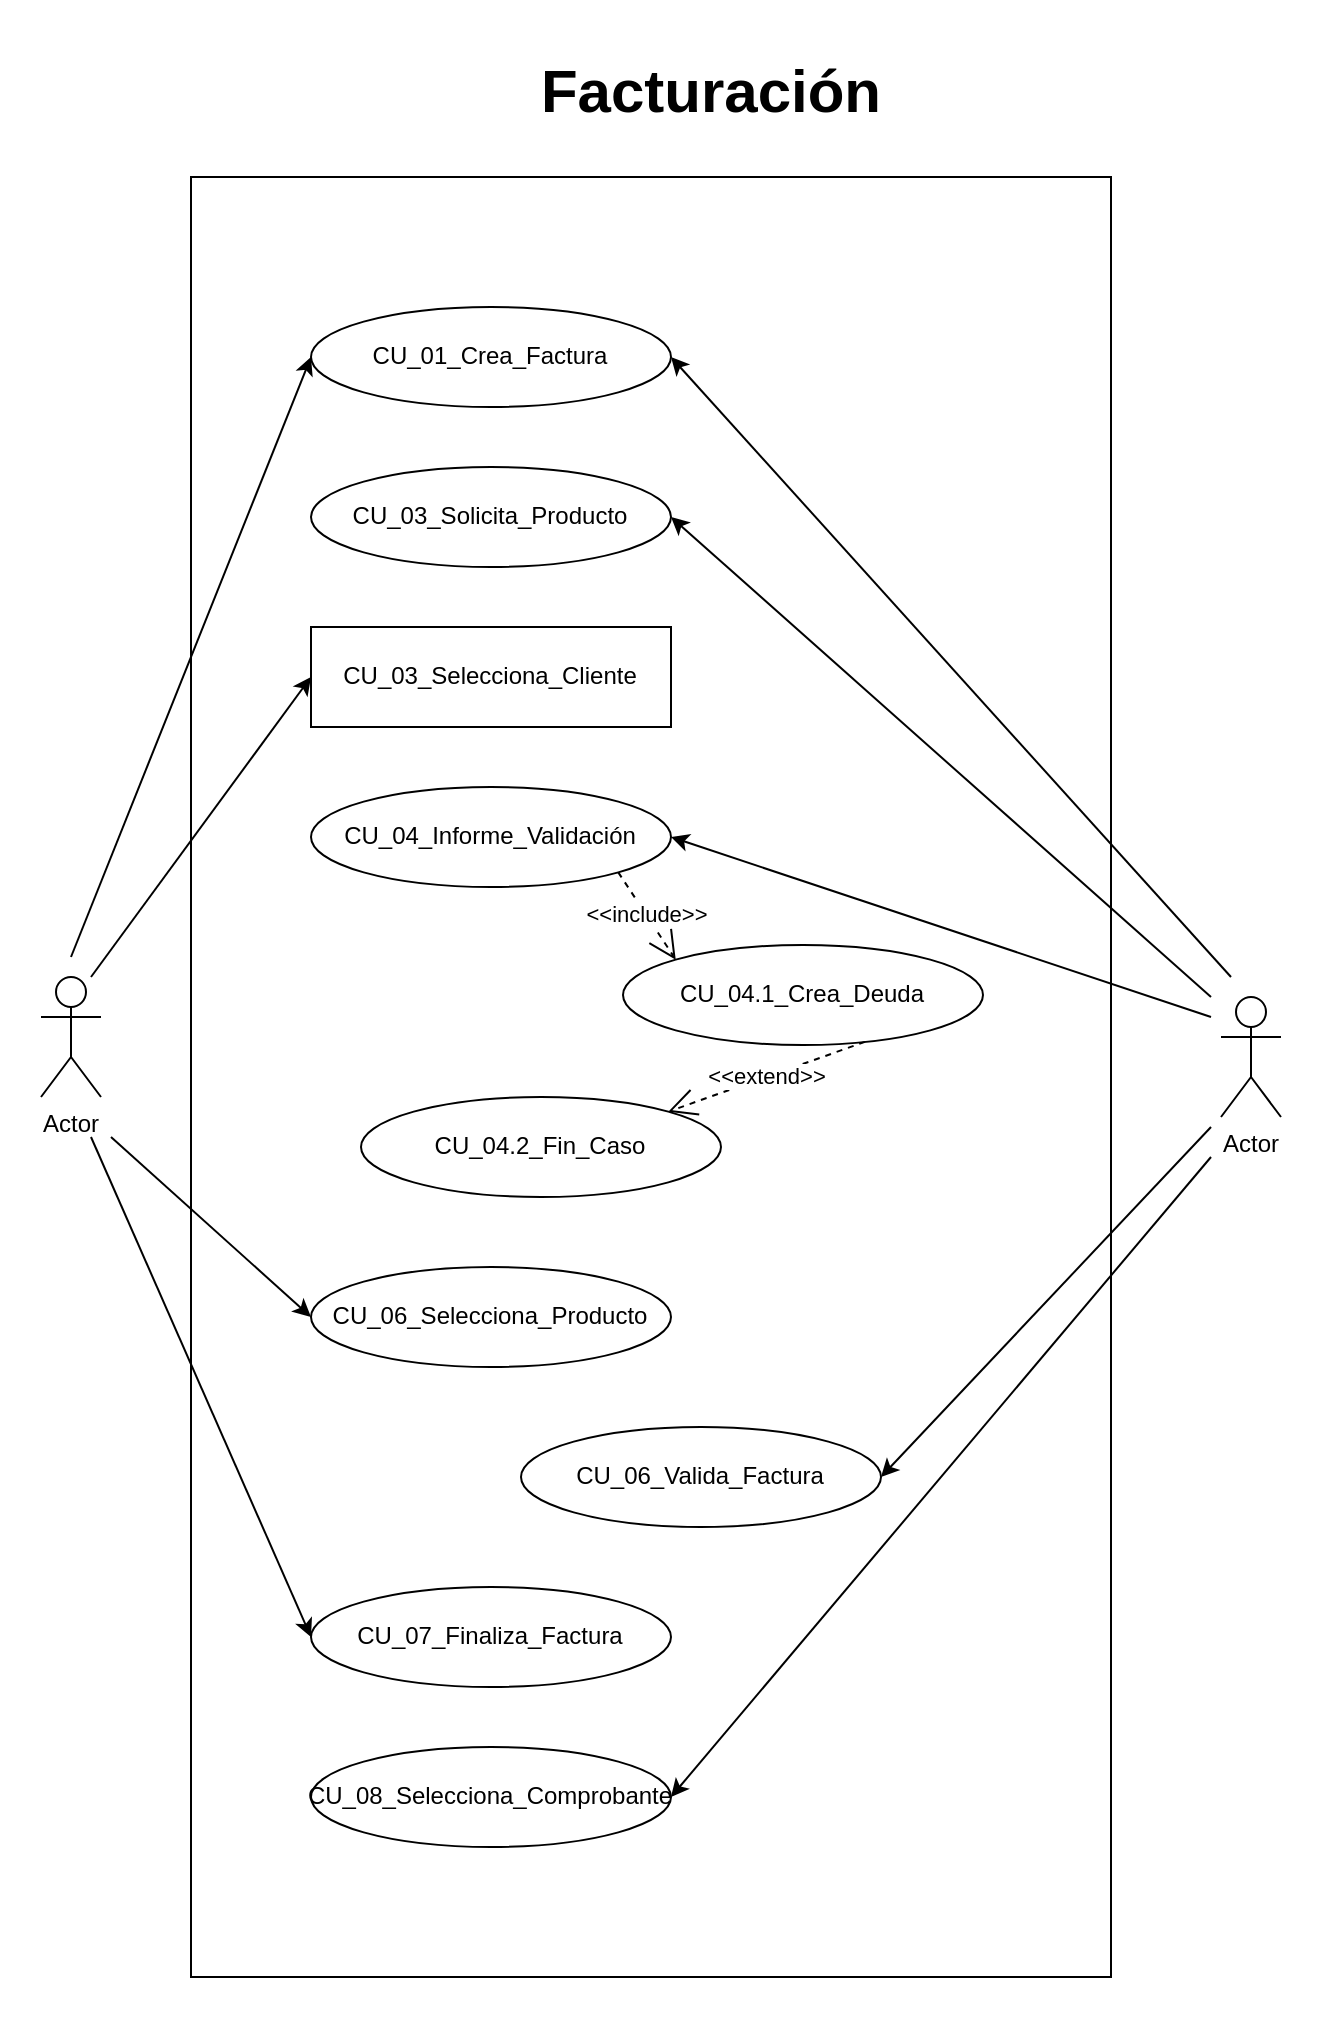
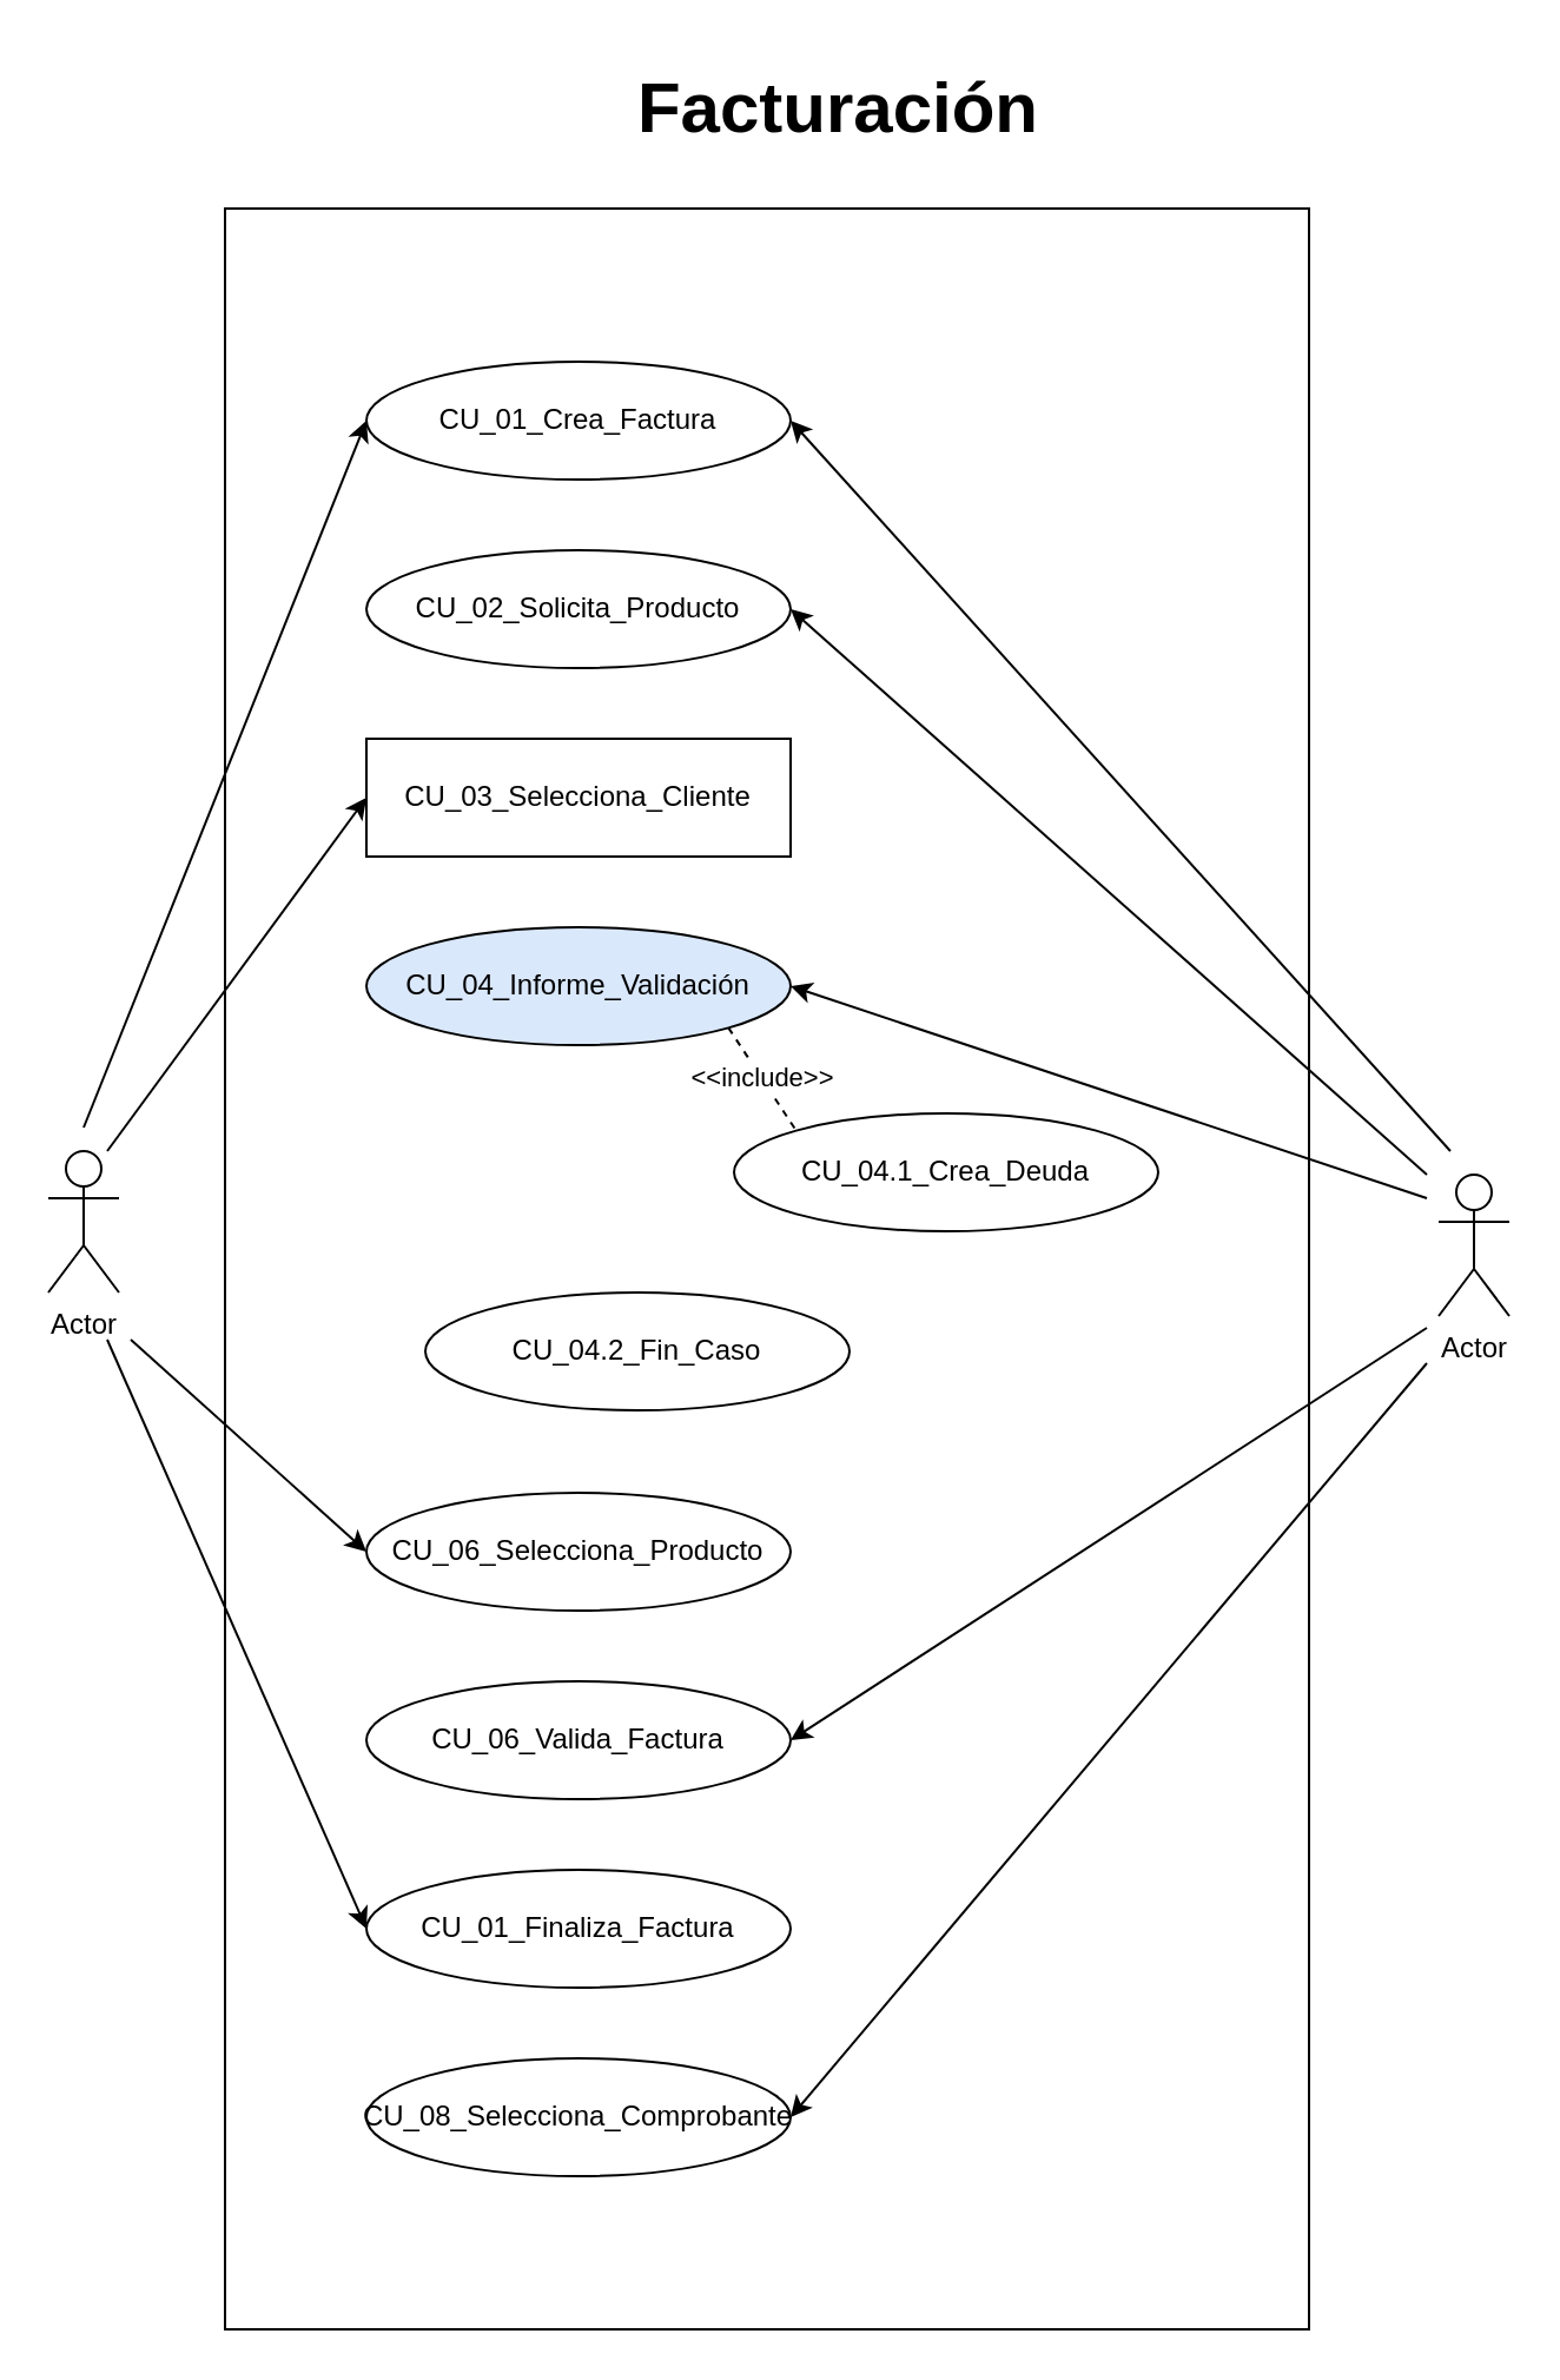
- <mxCell id="6" value="CU_03_Solicita_Producto" style="ellipse;whiteSpace=wrap;html=1;" vertex="1" parent="1"><mxGeometry x="155" y="233" width="180" height="50" as="geometry" /></mxCell>
+ <mxCell id="6" value="CU_02_Solicita_Producto" style="ellipse;whiteSpace=wrap;html=1;" vertex="1" parent="1"><mxGeometry x="155" y="233" width="180" height="50" as="geometry" /></mxCell>
- <mxCell id="8" value="CU_04_Informe_Validación" style="ellipse;whiteSpace=wrap;html=1;" vertex="1" parent="1"><mxGeometry x="155" y="393" width="180" height="50" as="geometry" /></mxCell>
+ <mxCell id="8" value="CU_04_Informe_Validación" style="ellipse;whiteSpace=wrap;html=1;fillColor=#dae8fc;" vertex="1" parent="1"><mxGeometry x="155" y="393" width="180" height="50" as="geometry" /></mxCell>
- <mxCell id="22" value="&amp;lt;&amp;lt;include&amp;gt;&amp;gt;" style="endArrow=open;endSize=12;dashed=1;html=1;rounded=0;entryX=0;entryY=0;entryDx=0;entryDy=0;exitX=1;exitY=1;exitDx=0;exitDy=0;" edge="1" parent="1" source="8" target="9"><mxGeometry width="160" relative="1" as="geometry"><mxPoint x="295" y="443" as="sourcePoint" /><mxPoint x="455" y="443" as="targetPoint" /></mxGeometry></mxCell>
+ <mxCell id="22" value="&amp;lt;&amp;lt;include&amp;gt;&amp;gt;" style="endArrow=none;endSize=12;dashed=1;html=1;rounded=0;entryX=0;entryY=0;entryDx=0;entryDy=0;exitX=1;exitY=1;exitDx=0;exitDy=0;" edge="1" parent="1" source="8" target="9"><mxGeometry width="160" relative="1" as="geometry"><mxPoint x="295" y="443" as="sourcePoint" /><mxPoint x="455" y="443" as="targetPoint" /></mxGeometry></mxCell>
- <mxCell id="23" value="&amp;lt;&amp;lt;extend&amp;gt;&amp;gt;" style="endArrow=open;endSize=12;dashed=1;html=1;rounded=0;entryX=1;entryY=0;entryDx=0;entryDy=0;exitX=0.672;exitY=0.969;exitDx=0;exitDy=0;exitPerimeter=0;" edge="1" parent="1" source="9" target="10"><mxGeometry width="160" relative="1" as="geometry"><mxPoint x="265" y="479" as="sourcePoint" /><mxPoint x="312" y="532" as="targetPoint" /></mxGeometry></mxCell>
- <mxCell id="12" value="CU_06_Valida_Factura" style="ellipse;whiteSpace=wrap;html=1;" vertex="1" parent="1"><mxGeometry x="260" y="713" width="180" height="50" as="geometry" /></mxCell>
+ <mxCell id="12" value="CU_06_Valida_Factura" style="ellipse;whiteSpace=wrap;html=1;" vertex="1" parent="1"><mxGeometry x="155" y="713" width="180" height="50" as="geometry" /></mxCell>
- <mxCell id="13" value="CU_07_Finaliza_Factura" style="ellipse;whiteSpace=wrap;html=1;" vertex="1" parent="1"><mxGeometry x="155" y="793" width="180" height="50" as="geometry" /></mxCell>
+ <mxCell id="13" value="CU_01_Finaliza_Factura" style="ellipse;whiteSpace=wrap;html=1;" vertex="1" parent="1"><mxGeometry x="155" y="793" width="180" height="50" as="geometry" /></mxCell>
